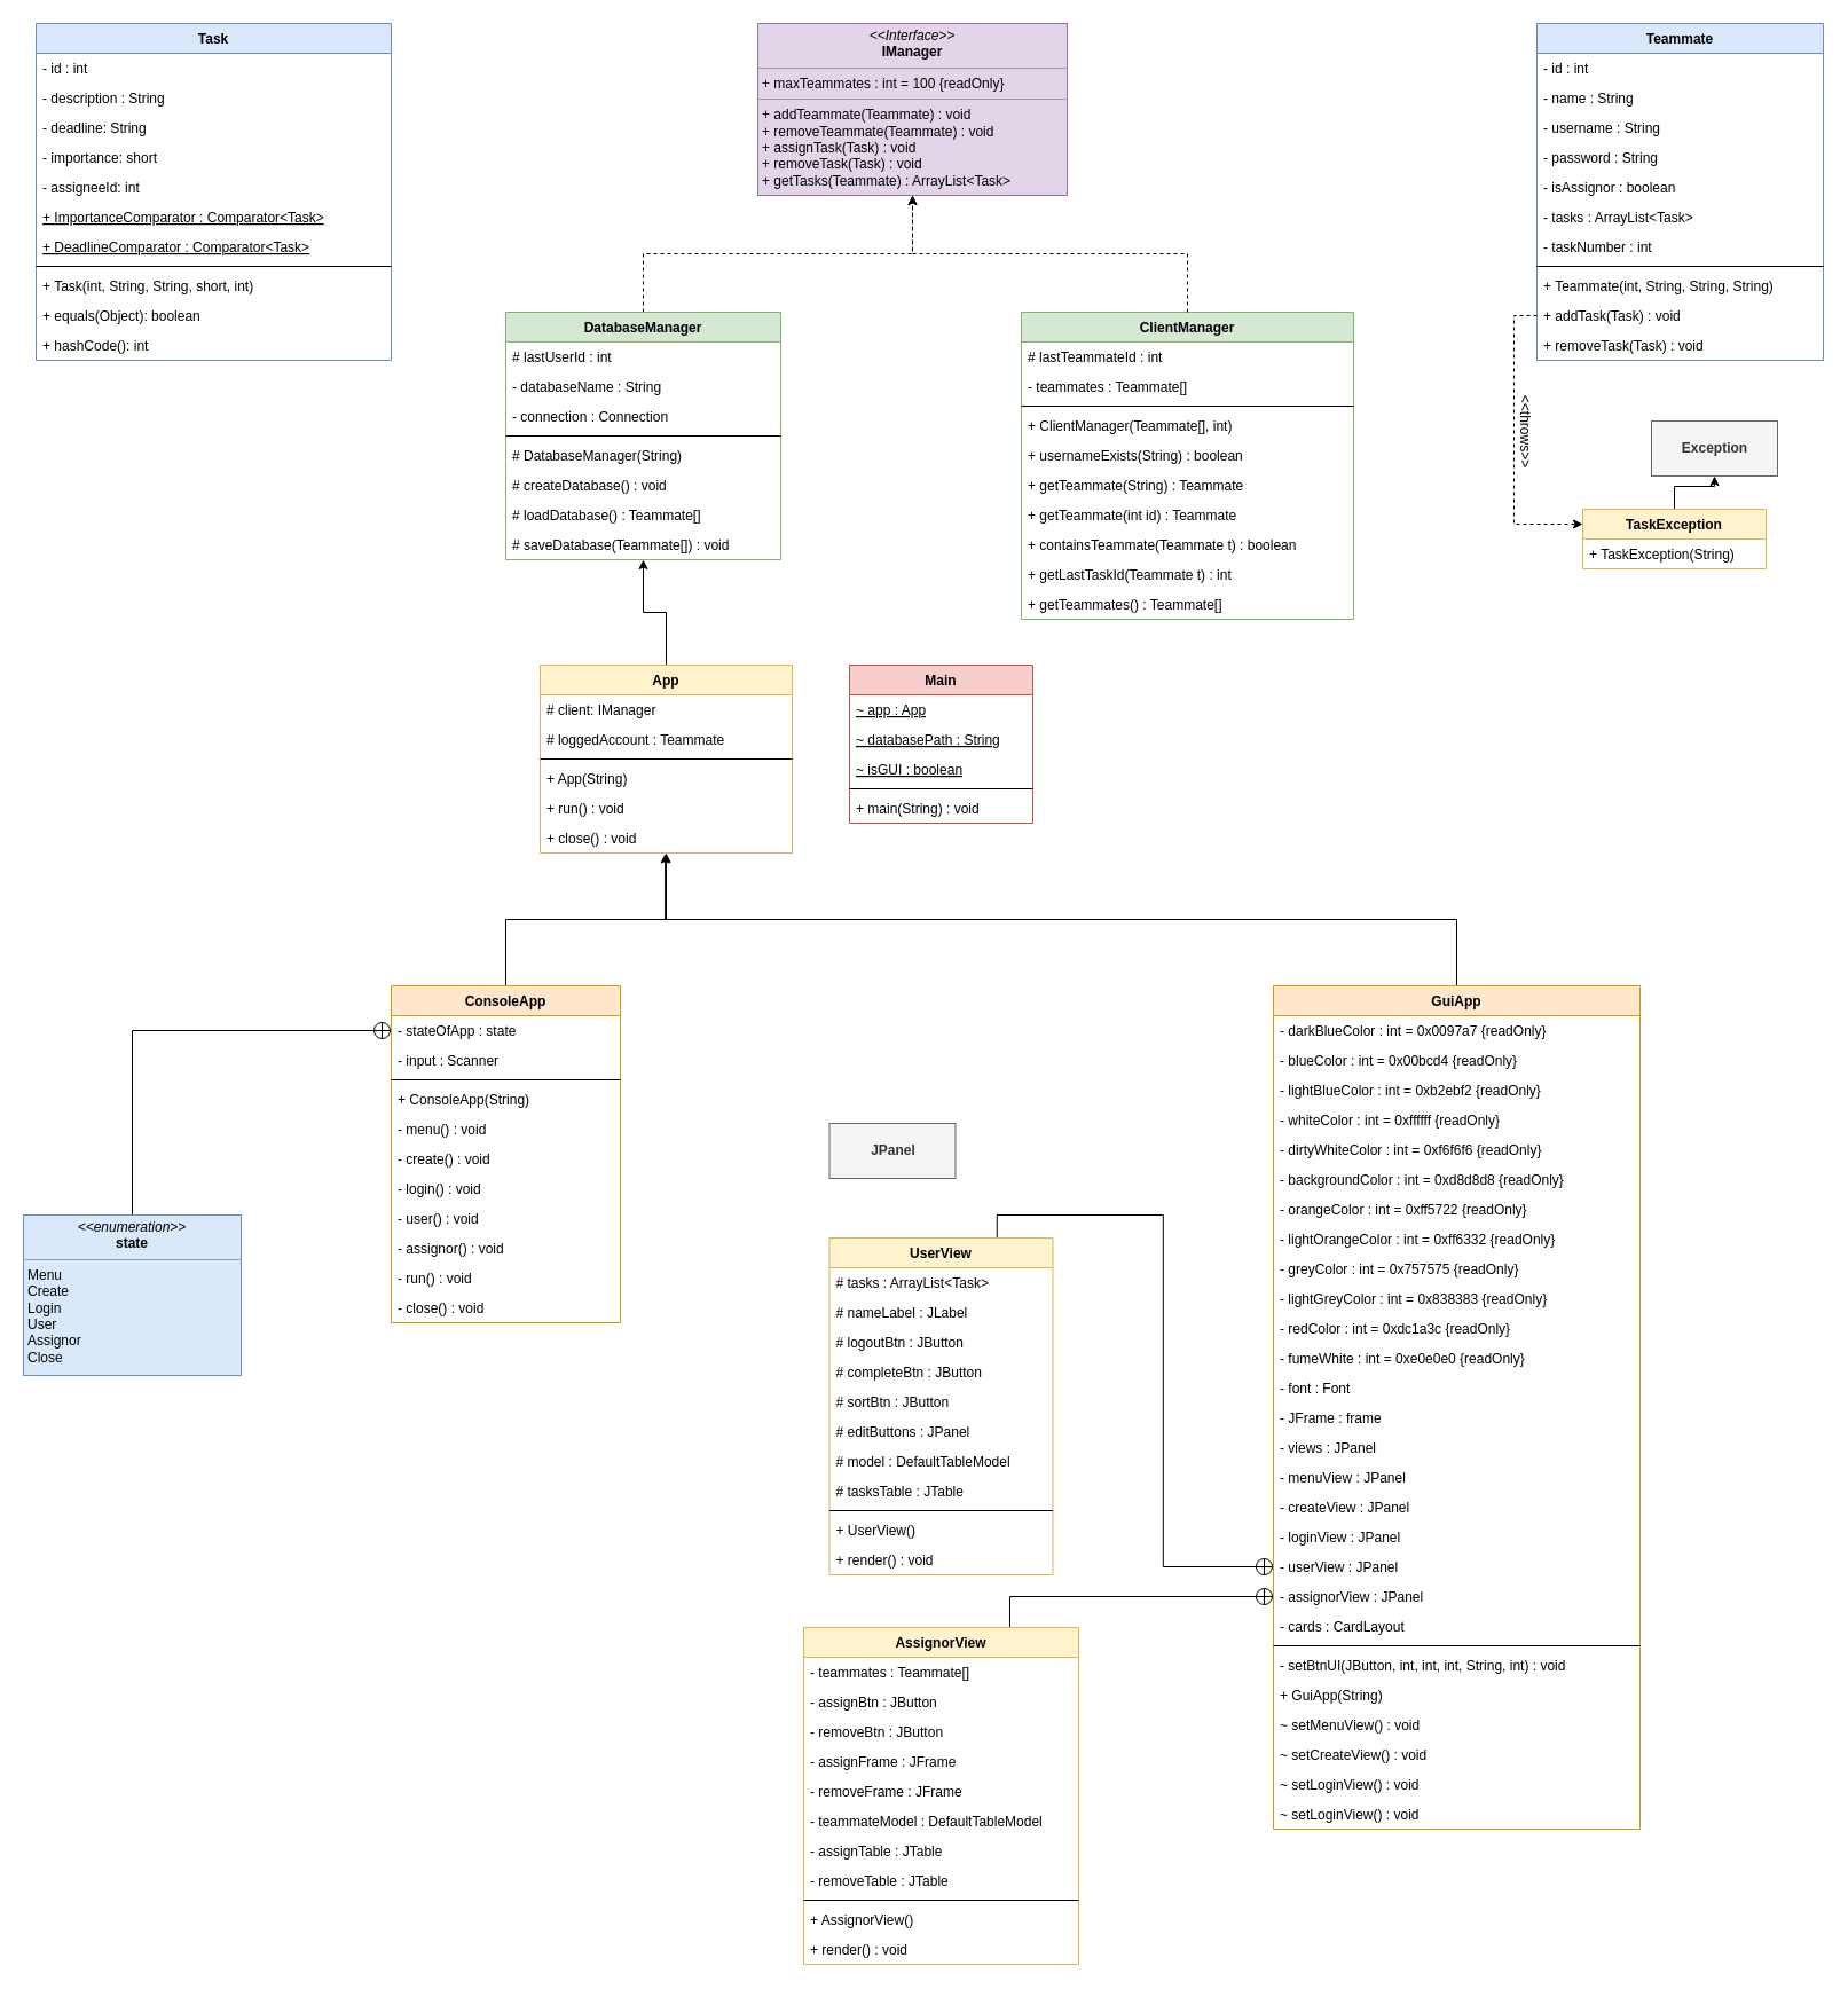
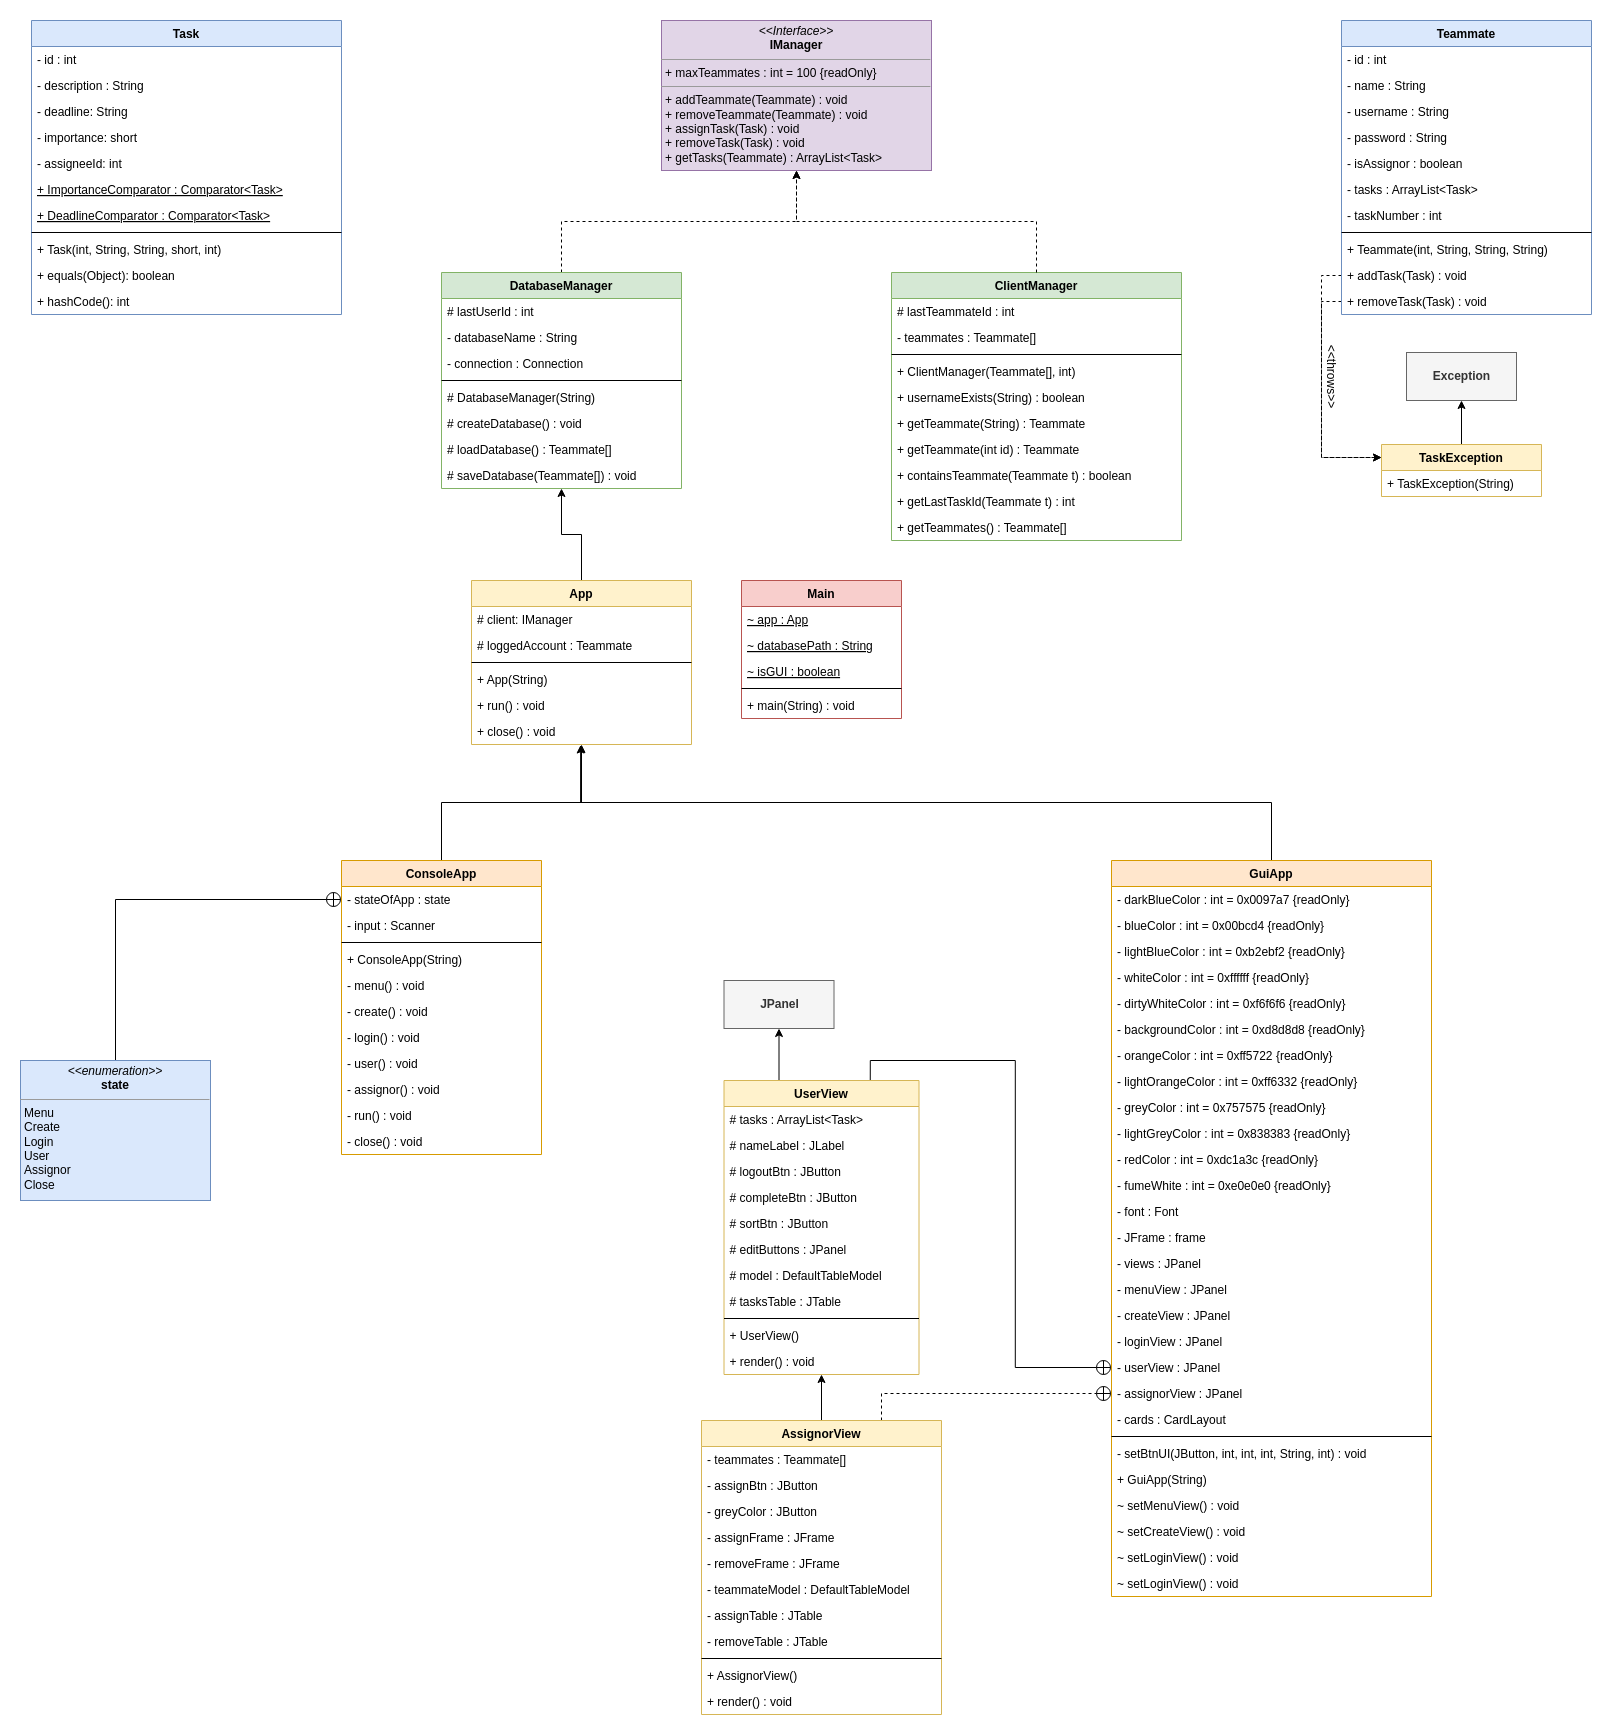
+ <mxCell id="5" style="edgeStyle=orthogonalEdgeStyle;rounded=0;orthogonalLoop=1;jettySize=auto;html=1;entryX=0;entryY=0.25;entryDx=0;entryDy=0;dashed=1;" edge="1" parent="1" source="108" target="109"><mxGeometry relative="1" as="geometry" /></mxCell>
- <mxCell id="2" value="&lt;b&gt;Exception&lt;/b&gt;" style="html=1;fillColor=#f5f5f5;strokeColor=#666666;fontColor=#333333;" vertex="1" parent="1"><mxGeometry x="1441" y="367" width="110" height="48" as="geometry" /></mxCell>
+ <mxCell id="2" value="&lt;b&gt;Exception&lt;/b&gt;" style="html=1;fillColor=#f5f5f5;strokeColor=#666666;fontColor=#333333;" vertex="1" parent="1"><mxGeometry x="1406" y="352" width="110" height="48" as="geometry" /></mxCell>
+ <mxCell id="35" style="edgeStyle=orthogonalEdgeStyle;rounded=0;orthogonalLoop=1;jettySize=auto;html=1;entryX=0.5;entryY=1;entryDx=0;entryDy=0;startArrow=none;startFill=0;endArrow=classic;endFill=1;" edge="1" parent="1" source="119" target="34"><mxGeometry relative="1" as="geometry"><Array as="points"><mxPoint x="823.5" y="1110" /><mxPoint x="823.5" y="1110" /></Array></mxGeometry></mxCell>
- <mxCell id="131" style="edgeStyle=orthogonalEdgeStyle;rounded=0;orthogonalLoop=1;jettySize=auto;html=1;exitX=0.75;exitY=0;exitDx=0;exitDy=0;startArrow=none;startFill=0;endArrow=circlePlus;endFill=0;" edge="1" parent="1" source="132" target="75"><mxGeometry relative="1" as="geometry" /></mxCell>
+ <mxCell id="131" style="edgeStyle=orthogonalEdgeStyle;rounded=0;orthogonalLoop=1;jettySize=auto;html=1;exitX=0.75;exitY=0;exitDx=0;exitDy=0;startArrow=none;startFill=0;endArrow=circlePlus;endFill=0;dashed=1;" edge="1" parent="1" source="132" target="75"><mxGeometry relative="1" as="geometry" /></mxCell>
+ <mxCell id="117" style="edgeStyle=orthogonalEdgeStyle;rounded=0;orthogonalLoop=1;jettySize=auto;html=1;startArrow=none;startFill=0;endArrow=classic;endFill=1;" edge="1" parent="1" source="132" target="119"><mxGeometry relative="1" as="geometry" /></mxCell>
- <mxCell id="135" value="- removeBtn : JButton" style="text;strokeColor=none;fillColor=none;align=left;verticalAlign=top;spacingLeft=4;spacingRight=4;overflow=hidden;rotatable=0;points=[[0,0.5],[1,0.5]];portConstraint=eastwest;" vertex="1" parent="132"><mxGeometry y="78" width="240" height="26" as="geometry" /></mxCell>
+ <mxCell id="135" value="- greyColor : JButton" style="text;strokeColor=none;fillColor=none;align=left;verticalAlign=top;spacingLeft=4;spacingRight=4;overflow=hidden;rotatable=0;points=[[0,0.5],[1,0.5]];portConstraint=eastwest;" vertex="1" parent="132"><mxGeometry y="78" width="240" height="26" as="geometry" /></mxCell>
